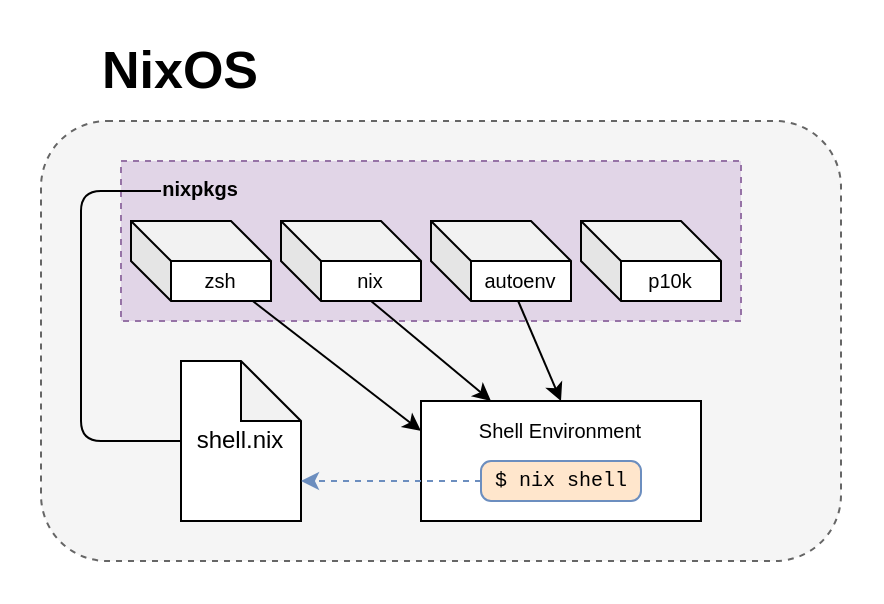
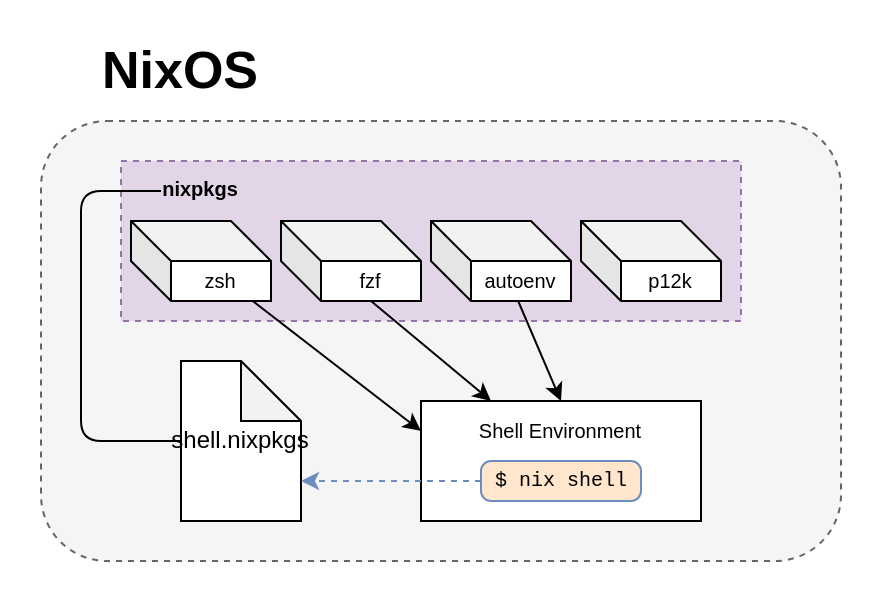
- <mxCell id="10" value="nix" style="shape=cube;whiteSpace=wrap;html=1;boundedLbl=1;backgroundOutline=1;darkOpacity=0.05;darkOpacity2=0.1;rounded=1;fontSize=10;" vertex="1" parent="1"><mxGeometry x="140" y="110" width="70" height="40" as="geometry" /></mxCell>
+ <mxCell id="10" value="fzf" style="shape=cube;whiteSpace=wrap;html=1;boundedLbl=1;backgroundOutline=1;darkOpacity=0.05;darkOpacity2=0.1;rounded=1;fontSize=10;" vertex="1" parent="1"><mxGeometry x="140" y="110" width="70" height="40" as="geometry" /></mxCell>
- <mxCell id="14" value="p10k" style="shape=cube;whiteSpace=wrap;html=1;boundedLbl=1;backgroundOutline=1;darkOpacity=0.05;darkOpacity2=0.1;rounded=1;fontSize=10;" vertex="1" parent="1"><mxGeometry x="290" y="110" width="70" height="40" as="geometry" /></mxCell>
+ <mxCell id="14" value="p12k" style="shape=cube;whiteSpace=wrap;html=1;boundedLbl=1;backgroundOutline=1;darkOpacity=0.05;darkOpacity2=0.1;rounded=1;fontSize=10;" vertex="1" parent="1"><mxGeometry x="290" y="110" width="70" height="40" as="geometry" /></mxCell>
- <mxCell id="6" value="shell.nix" style="shape=note;whiteSpace=wrap;html=1;backgroundOutline=1;darkOpacity=0.05;rounded=1;fontSize=12;points=[[0,0,0,0,0],[0,0.24,0,0,0],[0,0.5,0,0,0],[0,0.75,0,0,0],[0,1,0,0,0],[0.29,0,0,0,0],[0.5,0,0,0,0],[0.5,1,0,0,0],[0.57,0,0,0,0],[0.79,0.15,0,0,0],[1,0.3,0,0,0],[1,0.48,0,0,0],[1,0.65,0,0,0],[1,0.81,0,0,0],[1,1,0,0,0]];" vertex="1" parent="1"><mxGeometry x="90" y="180" width="60" height="80" as="geometry" /></mxCell>
+ <mxCell id="6" value="shell.nixpkgs" style="shape=note;whiteSpace=wrap;html=1;backgroundOutline=1;darkOpacity=0.05;rounded=1;fontSize=12;points=[[0,0,0,0,0],[0,0.24,0,0,0],[0,0.5,0,0,0],[0,0.75,0,0,0],[0,1,0,0,0],[0.29,0,0,0,0],[0.5,0,0,0,0],[0.5,1,0,0,0],[0.57,0,0,0,0],[0.79,0.15,0,0,0],[1,0.3,0,0,0],[1,0.48,0,0,0],[1,0.65,0,0,0],[1,0.81,0,0,0],[1,1,0,0,0]];" vertex="1" parent="1"><mxGeometry x="90" y="180" width="60" height="80" as="geometry" /></mxCell>
